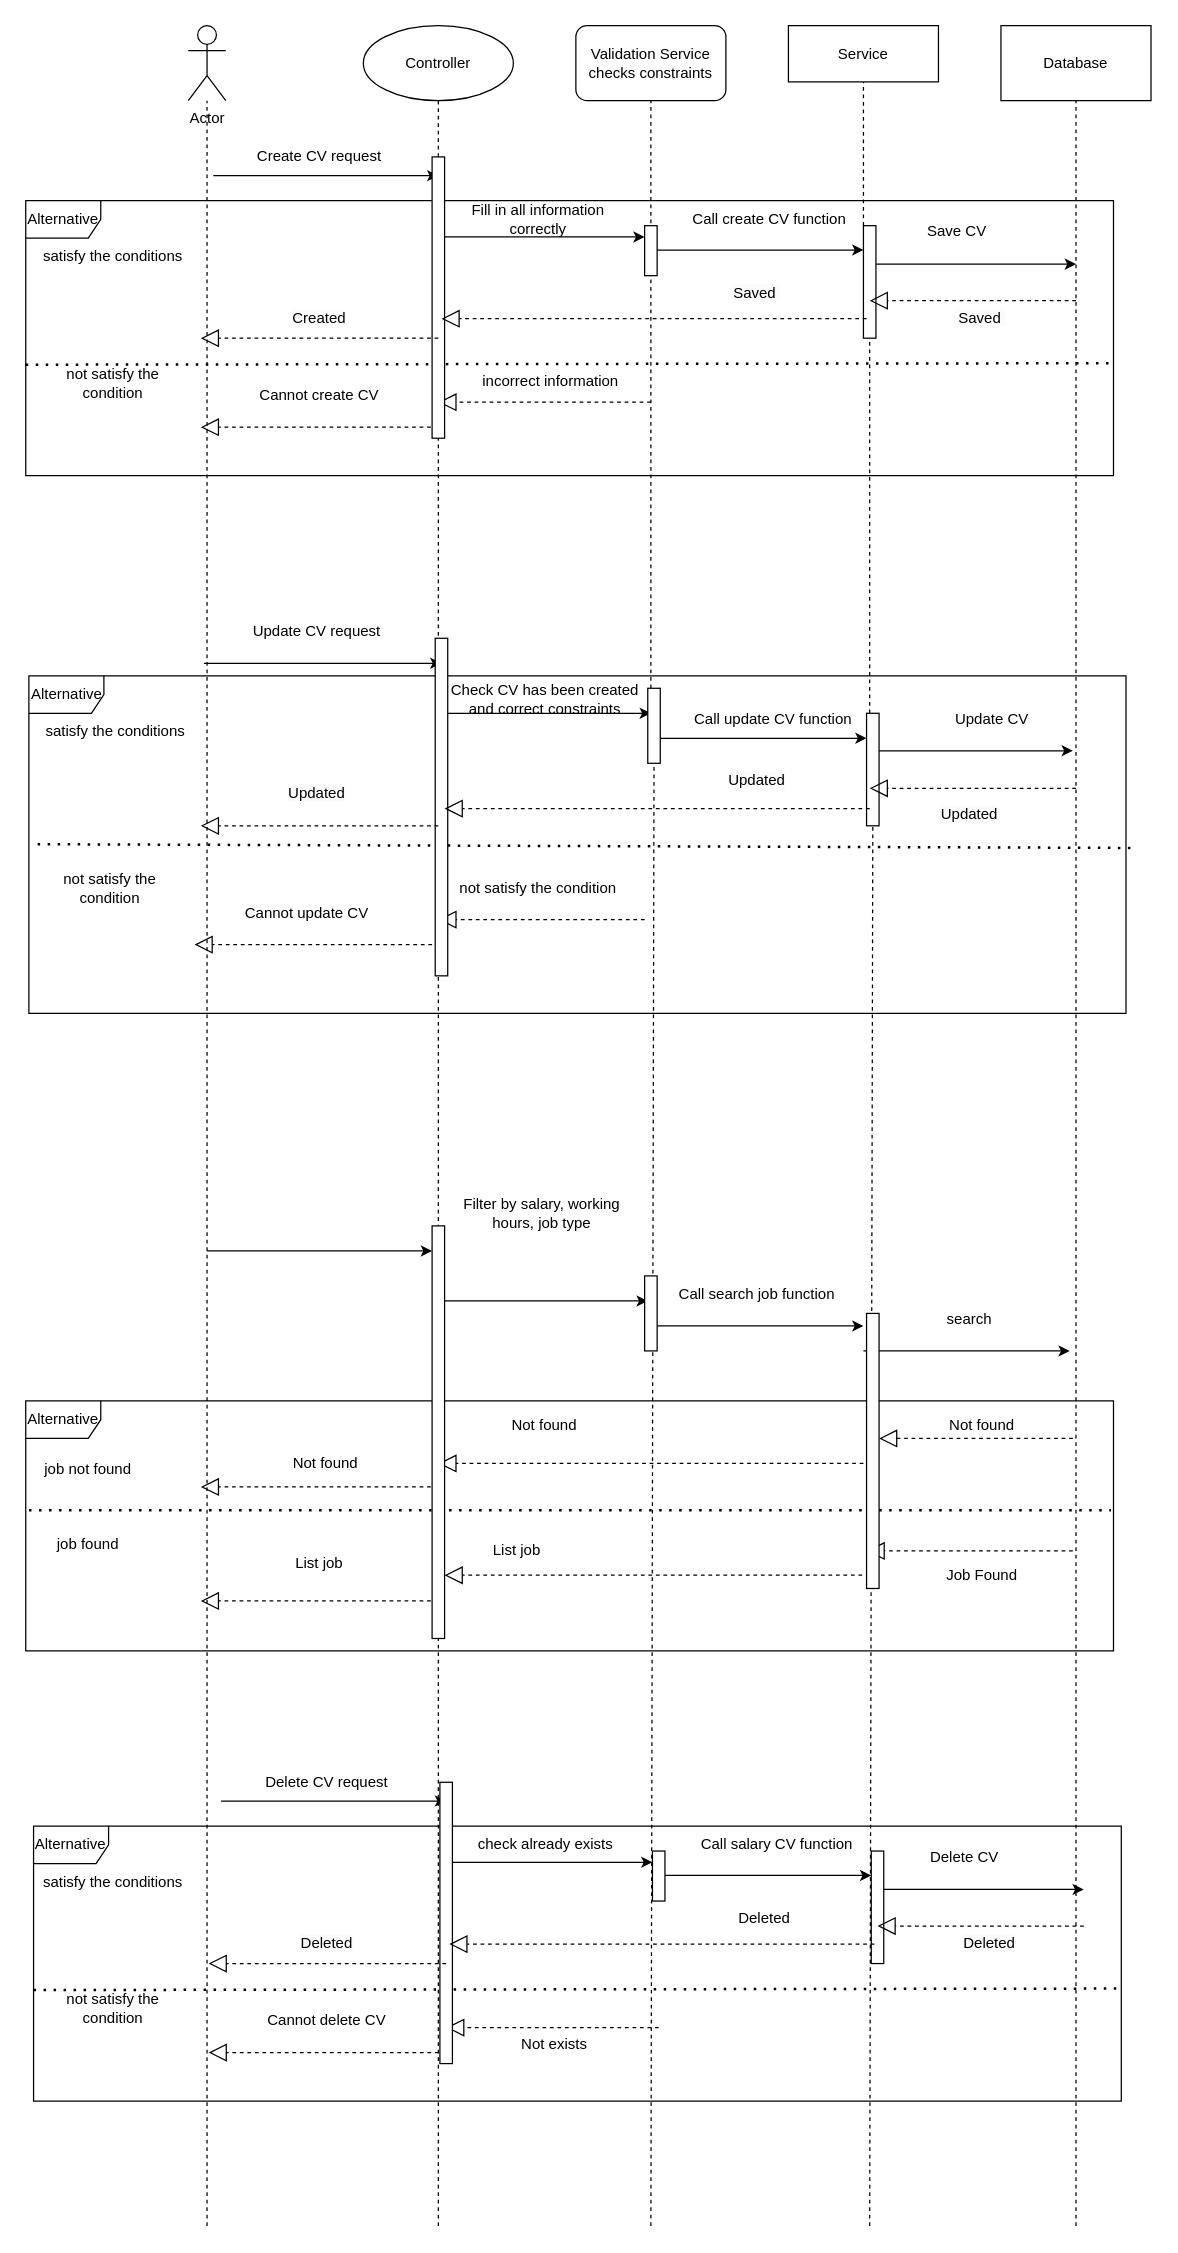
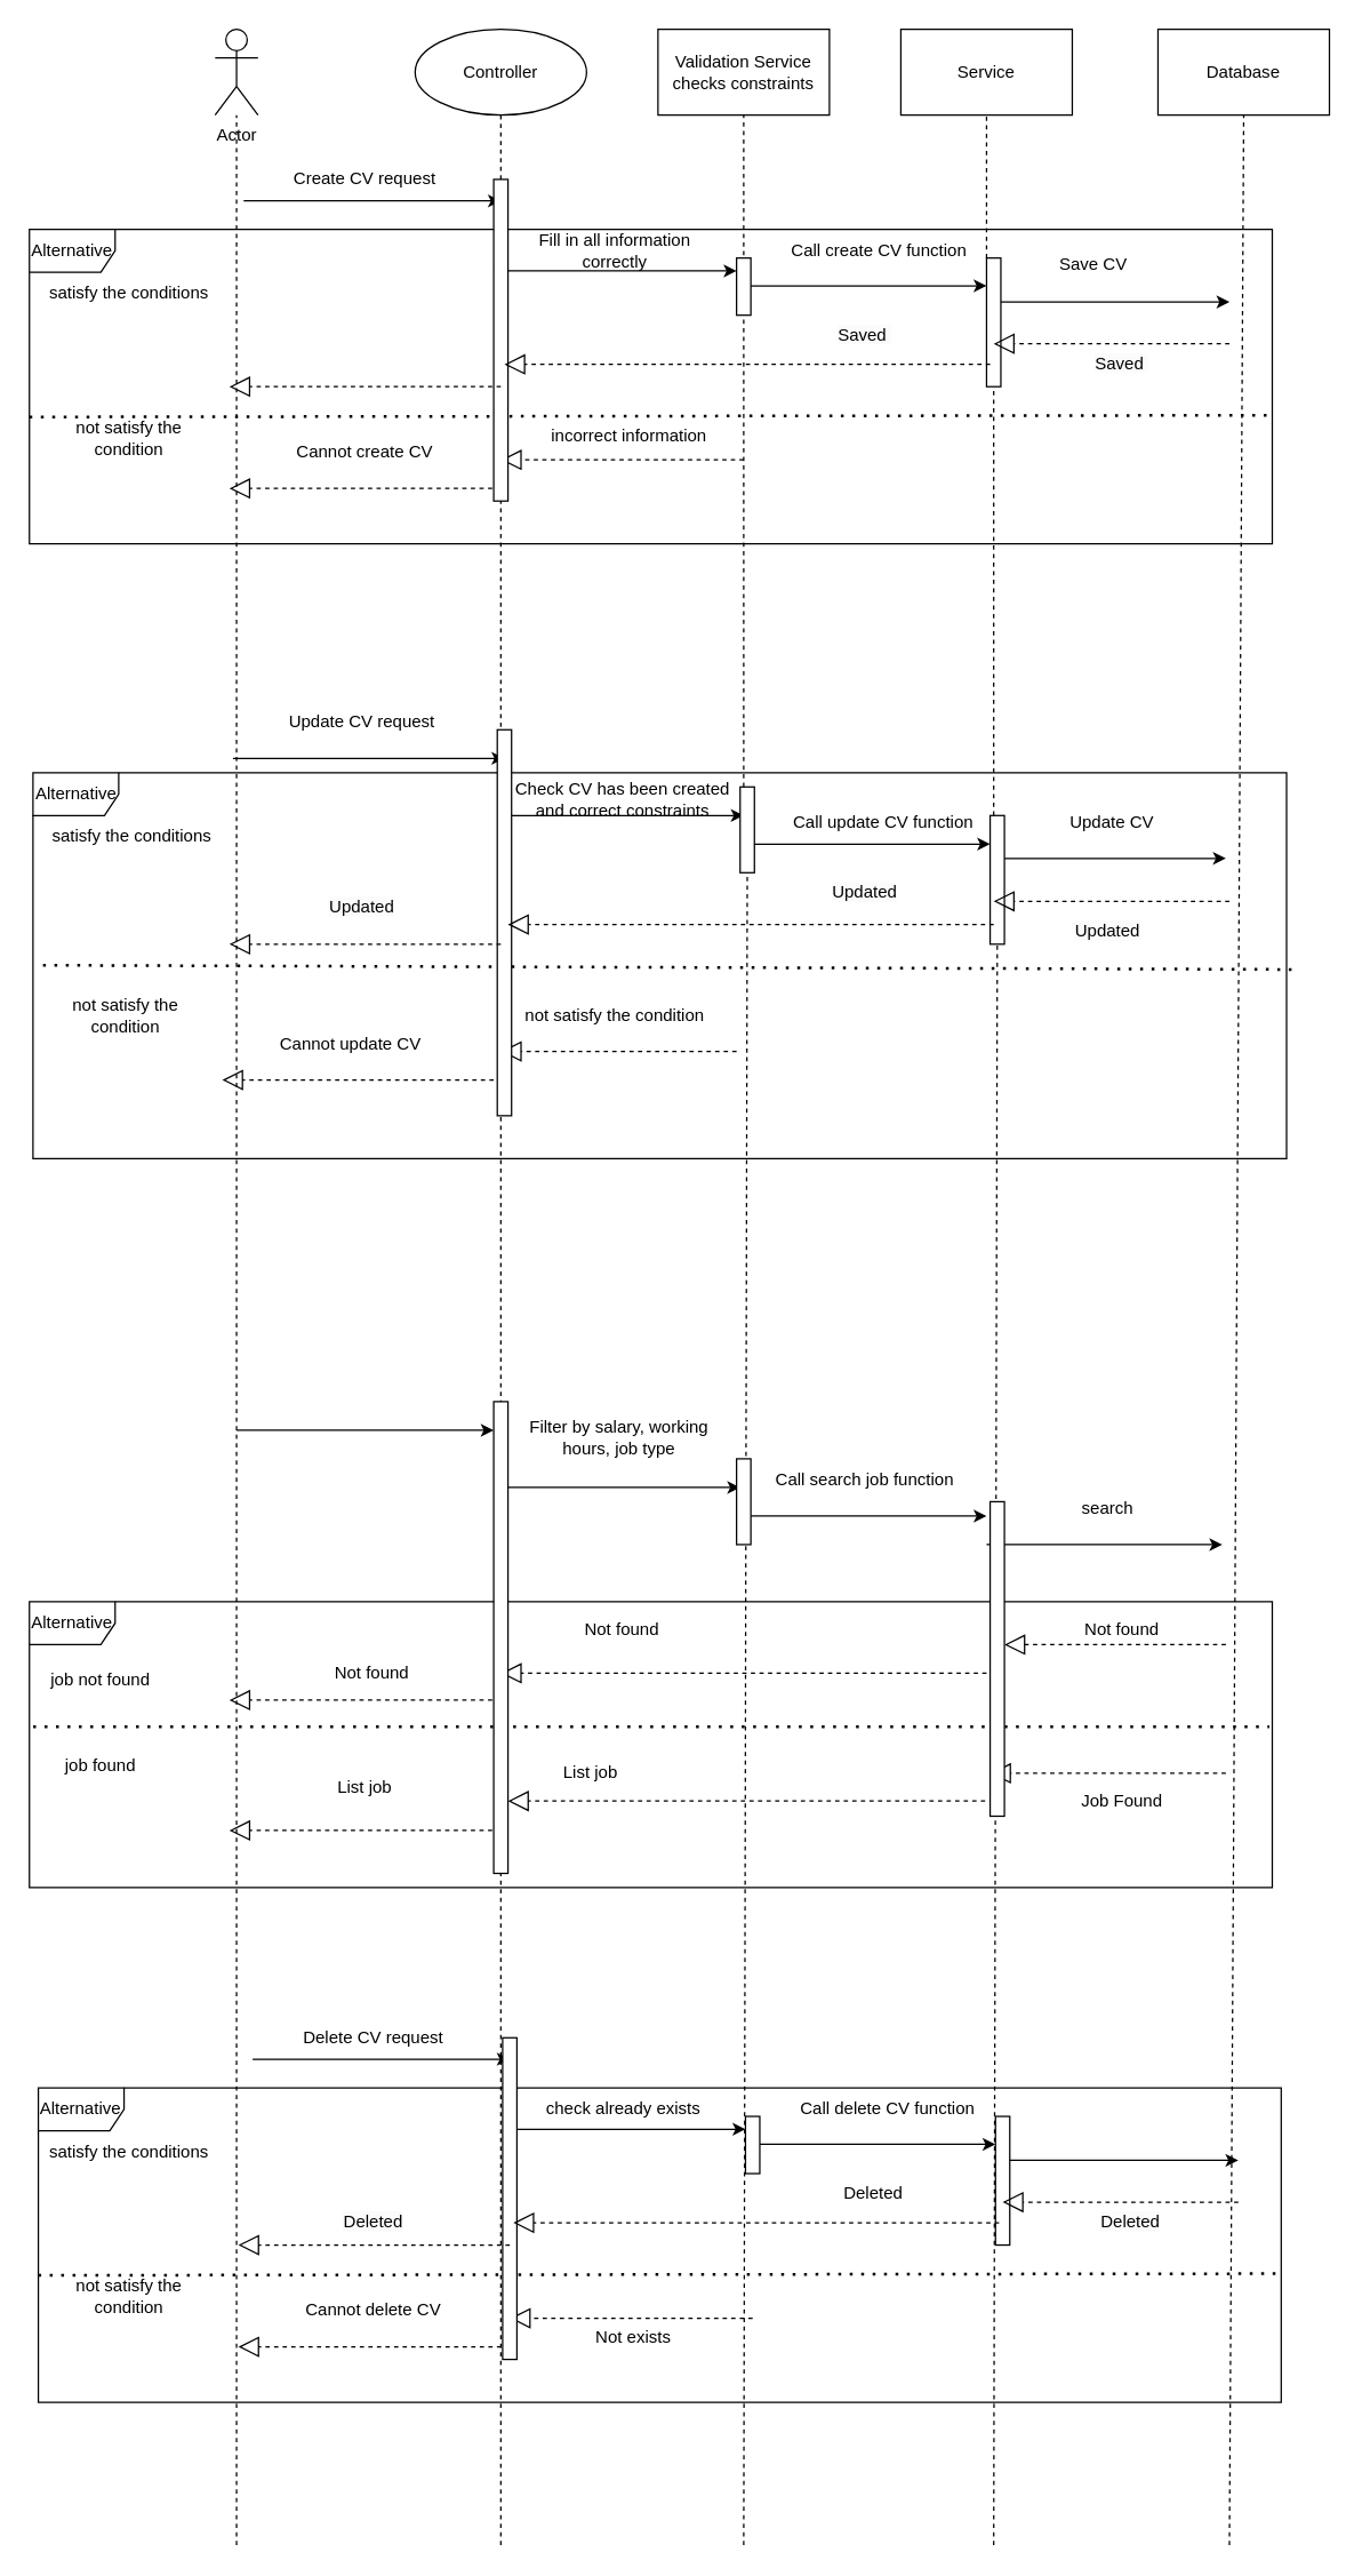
- <mxCell id="10" value="Service" style="rounded=0;whiteSpace=wrap;html=1;" parent="1" vertex="1"><mxGeometry x="630" y="20" width="120" height="45" as="geometry" /></mxCell>
+ <mxCell id="10" value="Service" style="rounded=0;whiteSpace=wrap;html=1;" parent="1" vertex="1"><mxGeometry x="630" y="20" width="120" height="60" as="geometry" /></mxCell>
- <mxCell id="4" value="Validation Service checks constraints " style="whiteSpace=wrap;html=1;rounded=1;" parent="1" vertex="1"><mxGeometry x="460" y="20" width="120" height="60" as="geometry" /></mxCell>
+ <mxCell id="4" value="Validation Service checks constraints " style="rounded=0;whiteSpace=wrap;html=1;" parent="1" vertex="1"><mxGeometry x="460" y="20" width="120" height="60" as="geometry" /></mxCell>
- <mxCell id="5" value="Database" style="rounded=0;whiteSpace=wrap;html=1;" parent="1" vertex="1"><mxGeometry x="800" y="20" width="120" height="60" as="geometry" /></mxCell>
+ <mxCell id="5" value="Database" style="rounded=0;whiteSpace=wrap;html=1;" parent="1" vertex="1"><mxGeometry x="810" y="20" width="120" height="60" as="geometry" /></mxCell>
- <mxCell id="82" value="&lt;span style=&quot;color: rgb(0, 0, 0); font-family: Helvetica; font-size: 12px; font-style: normal; font-variant-ligatures: normal; font-variant-caps: normal; font-weight: 400; letter-spacing: normal; orphans: 2; text-indent: 0px; text-transform: none; widows: 2; word-spacing: 0px; -webkit-text-stroke-width: 0px; white-space: normal; background-color: rgb(251, 251, 251); text-decoration-thickness: initial; text-decoration-style: initial; text-decoration-color: initial; float: none; display: inline !important;&quot;&gt;Created&lt;/span&gt;" style="text;whiteSpace=wrap;html=1;align=center;" parent="1" vertex="1"><mxGeometry x="215" y="240" width="80" height="20" as="geometry" /></mxCell>
- <mxCell id="43" value="Update CV" style="text;html=1;align=center;verticalAlign=middle;whiteSpace=wrap;rounded=0;" parent="1" vertex="1"><mxGeometry x="727.5" y="560" width="130" height="30" as="geometry" /></mxCell>
+ <mxCell id="43" value="Update CV" style="text;html=1;align=center;verticalAlign=middle;whiteSpace=wrap;rounded=0;" parent="1" vertex="1"><mxGeometry x="712.5" y="560" width="130" height="30" as="geometry" /></mxCell>
- <mxCell id="56" value="Filter by salary, working hours, job type" style="text;html=1;align=center;verticalAlign=middle;whiteSpace=wrap;rounded=0;" parent="1" vertex="1"><mxGeometry x="362.5" y="955" width="140" height="30" as="geometry" /></mxCell>
+ <mxCell id="56" value="Filter by salary, working hours, job type" style="text;html=1;align=center;verticalAlign=middle;whiteSpace=wrap;rounded=0;" parent="1" vertex="1"><mxGeometry x="362.5" y="990" width="140" height="30" as="geometry" /></mxCell>
- <mxCell id="107" value="Call salary CV function" style="text;html=1;align=center;verticalAlign=middle;whiteSpace=wrap;rounded=0;" parent="1" vertex="1"><mxGeometry x="556.25" y="1460" width="130" height="30" as="geometry" /></mxCell>
+ <mxCell id="107" value="Call delete CV function" style="text;html=1;align=center;verticalAlign=middle;whiteSpace=wrap;rounded=0;" parent="1" vertex="1"><mxGeometry x="556.25" y="1460" width="130" height="30" as="geometry" /></mxCell>
- <mxCell id="108" value="Delete CV" style="text;html=1;align=center;verticalAlign=middle;whiteSpace=wrap;rounded=0;" parent="1" vertex="1"><mxGeometry x="726.25" y="1470" width="90" height="30" as="geometry" /></mxCell>
